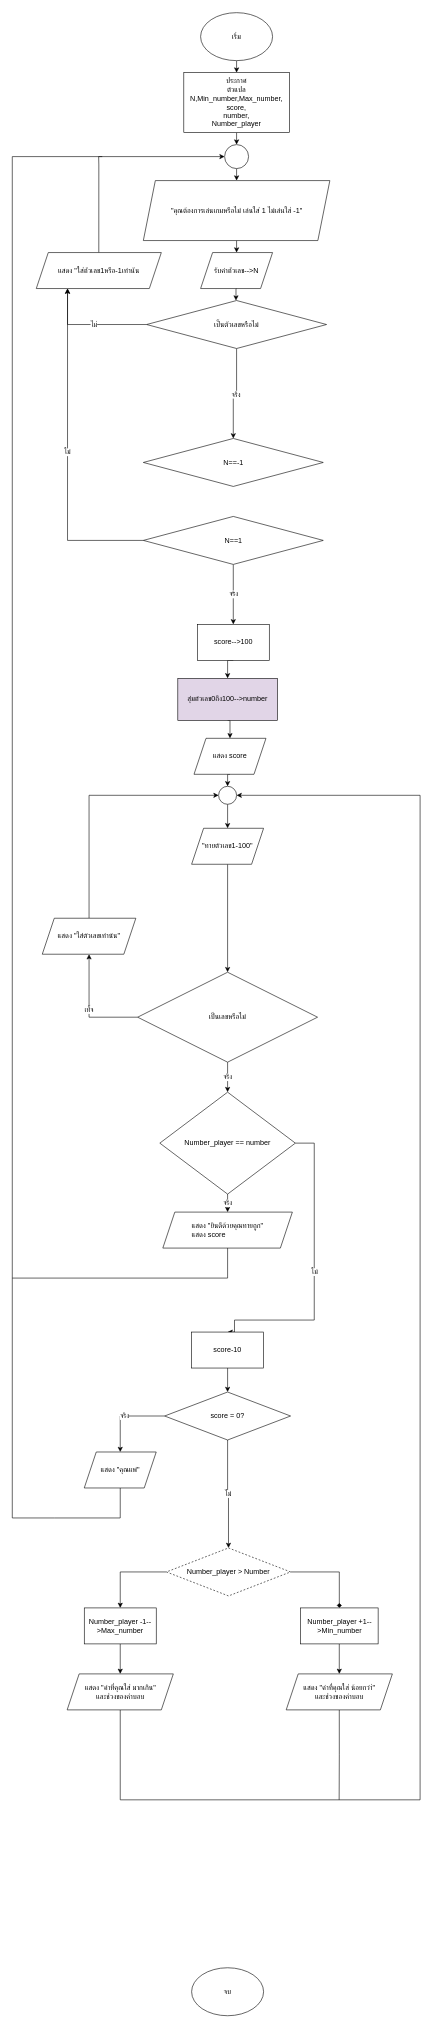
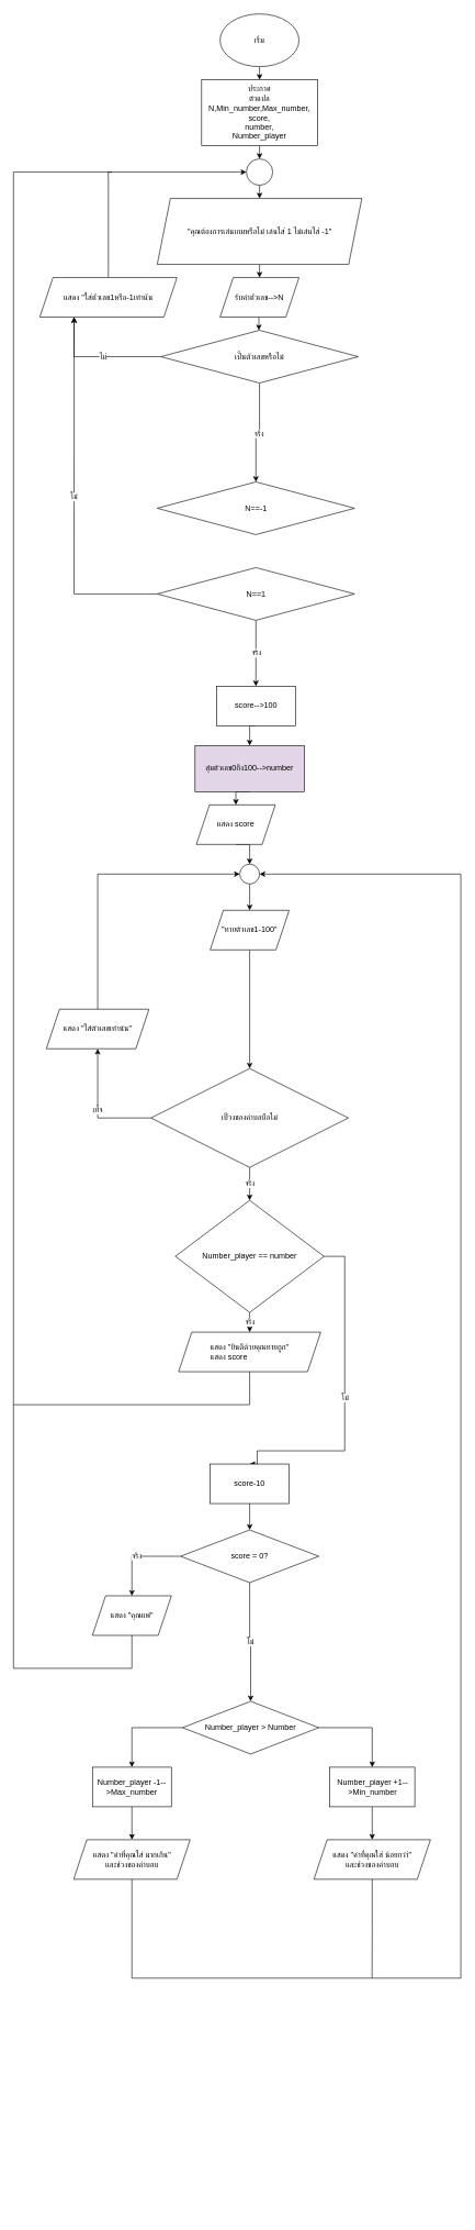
- <mxCell id="7" value="แสดง score" style="shape=parallelogram;perimeter=parallelogramPerimeter;whiteSpace=wrap;html=1;fixedSize=1;" vertex="1" parent="1"><mxGeometry x="323" y="1230" width="120" height="60" as="geometry" /></mxCell>
+ <mxCell id="7" value="แสดง score" style="shape=parallelogram;perimeter=parallelogramPerimeter;whiteSpace=wrap;html=1;fixedSize=1;" vertex="1" parent="1"><mxGeometry x="298" y="1220" width="120" height="60" as="geometry" /></mxCell>
- <mxCell id="37" value="เป็นเลขหรือไม่" style="rhombus;whiteSpace=wrap;html=1;" vertex="1" parent="1"><mxGeometry x="229" y="1620" width="300" height="150" as="geometry" /></mxCell>
+ <mxCell id="37" value="เป็วงของคำบอบือไม่" style="rhombus;whiteSpace=wrap;html=1;" vertex="1" parent="1"><mxGeometry x="229" y="1620" width="300" height="150" as="geometry" /></mxCell>
- <mxCell id="30" value="Number_player &amp;gt; Number" style="rhombus;whiteSpace=wrap;html=1;dashed=1;" vertex="1" parent="1"><mxGeometry x="277" y="2580" width="207" height="80" as="geometry" /></mxCell>
+ <mxCell id="30" value="Number_player &amp;gt; Number" style="rhombus;whiteSpace=wrap;html=1;" vertex="1" parent="1"><mxGeometry x="277" y="2580" width="207" height="80" as="geometry" /></mxCell>
- <mxCell id="29" style="edgeStyle=orthogonalEdgeStyle;rounded=0;orthogonalLoop=1;jettySize=auto;html=1;exitX=1;exitY=0.5;exitDx=0;exitDy=0;endArrow=diamond;" edge="1" parent="1" source="30" target="61"><mxGeometry relative="1" as="geometry" /></mxCell>
+ <mxCell id="29" style="edgeStyle=orthogonalEdgeStyle;rounded=0;orthogonalLoop=1;jettySize=auto;html=1;exitX=1;exitY=0.5;exitDx=0;exitDy=0;" edge="1" parent="1" source="30" target="61"><mxGeometry relative="1" as="geometry" /></mxCell>
- <mxCell id="42" value="จบ" style="ellipse;whiteSpace=wrap;html=1;" vertex="1" parent="1"><mxGeometry x="319" y="3280" width="120" height="80" as="geometry" /></mxCell>
